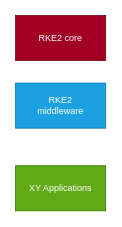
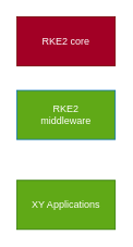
- <mxCell id="3" value="RKE2 &lt;br&gt;middleware" style="rounded=0;whiteSpace=wrap;html=1;fillColor=#1ba1e2;fontColor=#ffffff;strokeColor=#006EAF;" vertex="1" parent="1"><mxGeometry x="20" y="110" width="120" height="60" as="geometry" /></mxCell>
+ <mxCell id="3" value="RKE2 &lt;br&gt;middleware" style="rounded=0;whiteSpace=wrap;html=1;fillColor=#60a917;fontColor=#ffffff;strokeColor=#006EAF;" vertex="1" parent="1"><mxGeometry x="20" y="110" width="120" height="60" as="geometry" /></mxCell>
